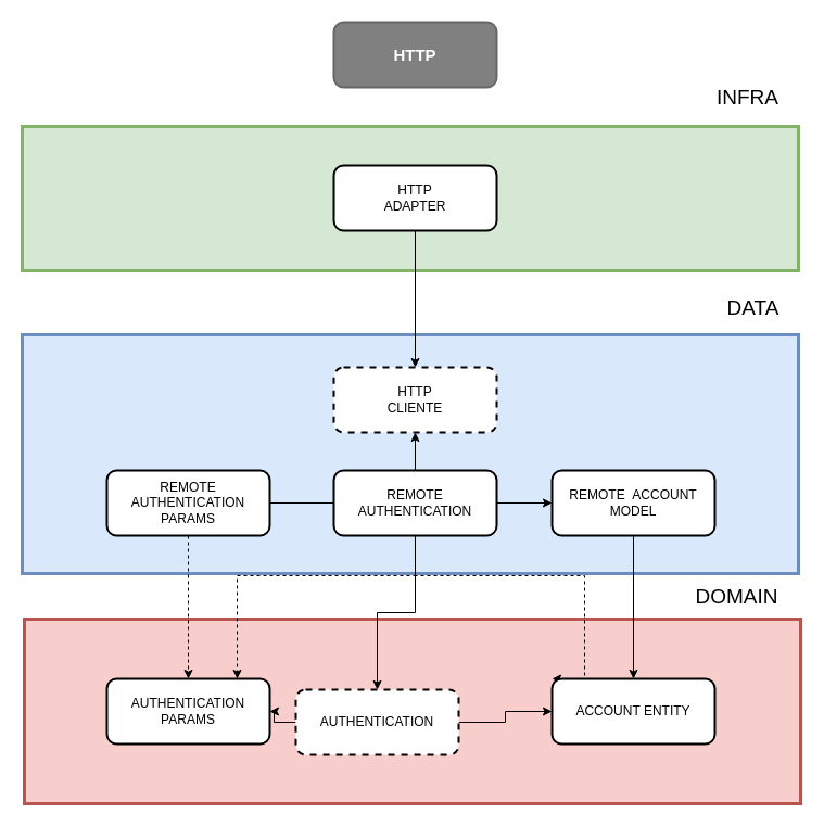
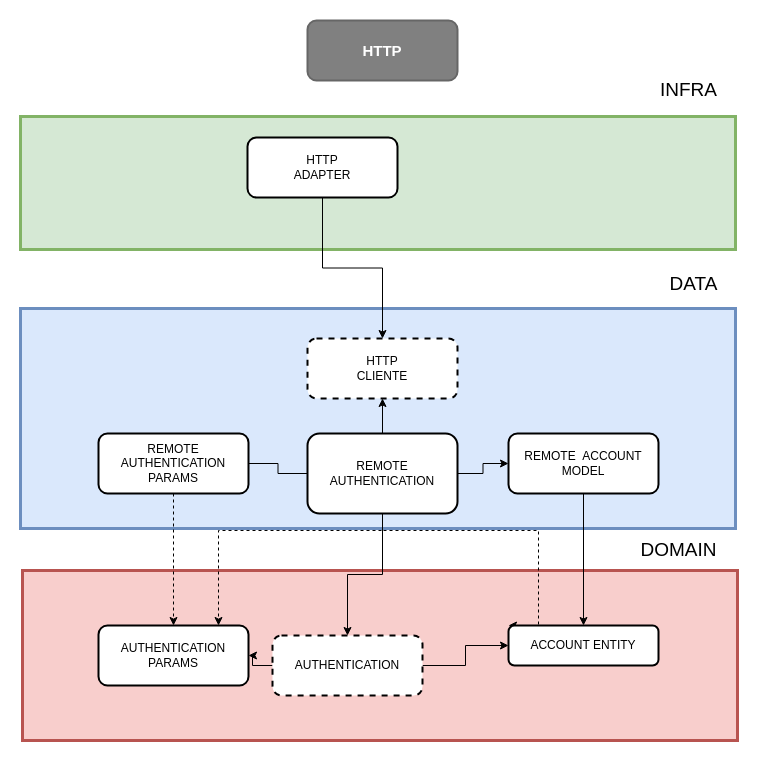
- <mxCell id="26" value="HTTP&lt;br&gt;ADAPTER" style="rounded=1;whiteSpace=wrap;html=1;strokeWidth=2;" vertex="1" parent="1"><mxGeometry x="307" y="152" width="150" height="60" as="geometry" /></mxCell>
+ <mxCell id="26" value="HTTP&lt;br&gt;ADAPTER" style="rounded=1;whiteSpace=wrap;html=1;strokeWidth=2;" vertex="1" parent="1"><mxGeometry x="247" y="137" width="150" height="60" as="geometry" /></mxCell>
- <mxCell id="15" value="REMOTE AUTHENTICATION" style="rounded=1;whiteSpace=wrap;html=1;strokeWidth=2;" parent="1" vertex="1"><mxGeometry x="307" y="433" width="150" height="60" as="geometry" /></mxCell>
+ <mxCell id="15" value="REMOTE AUTHENTICATION" style="rounded=1;whiteSpace=wrap;html=1;strokeWidth=2;" parent="1" vertex="1"><mxGeometry x="307" y="433" width="150" height="80" as="geometry" /></mxCell>
- <mxCell id="22" value="ACCOUNT ENTITY" style="rounded=1;whiteSpace=wrap;html=1;strokeWidth=2;" parent="1" vertex="1"><mxGeometry x="508" y="625" width="150" height="60" as="geometry" /></mxCell>
+ <mxCell id="22" value="ACCOUNT ENTITY" style="rounded=1;whiteSpace=wrap;html=1;strokeWidth=2;" parent="1" vertex="1"><mxGeometry x="508" y="625" width="150" height="40" as="geometry" /></mxCell>
